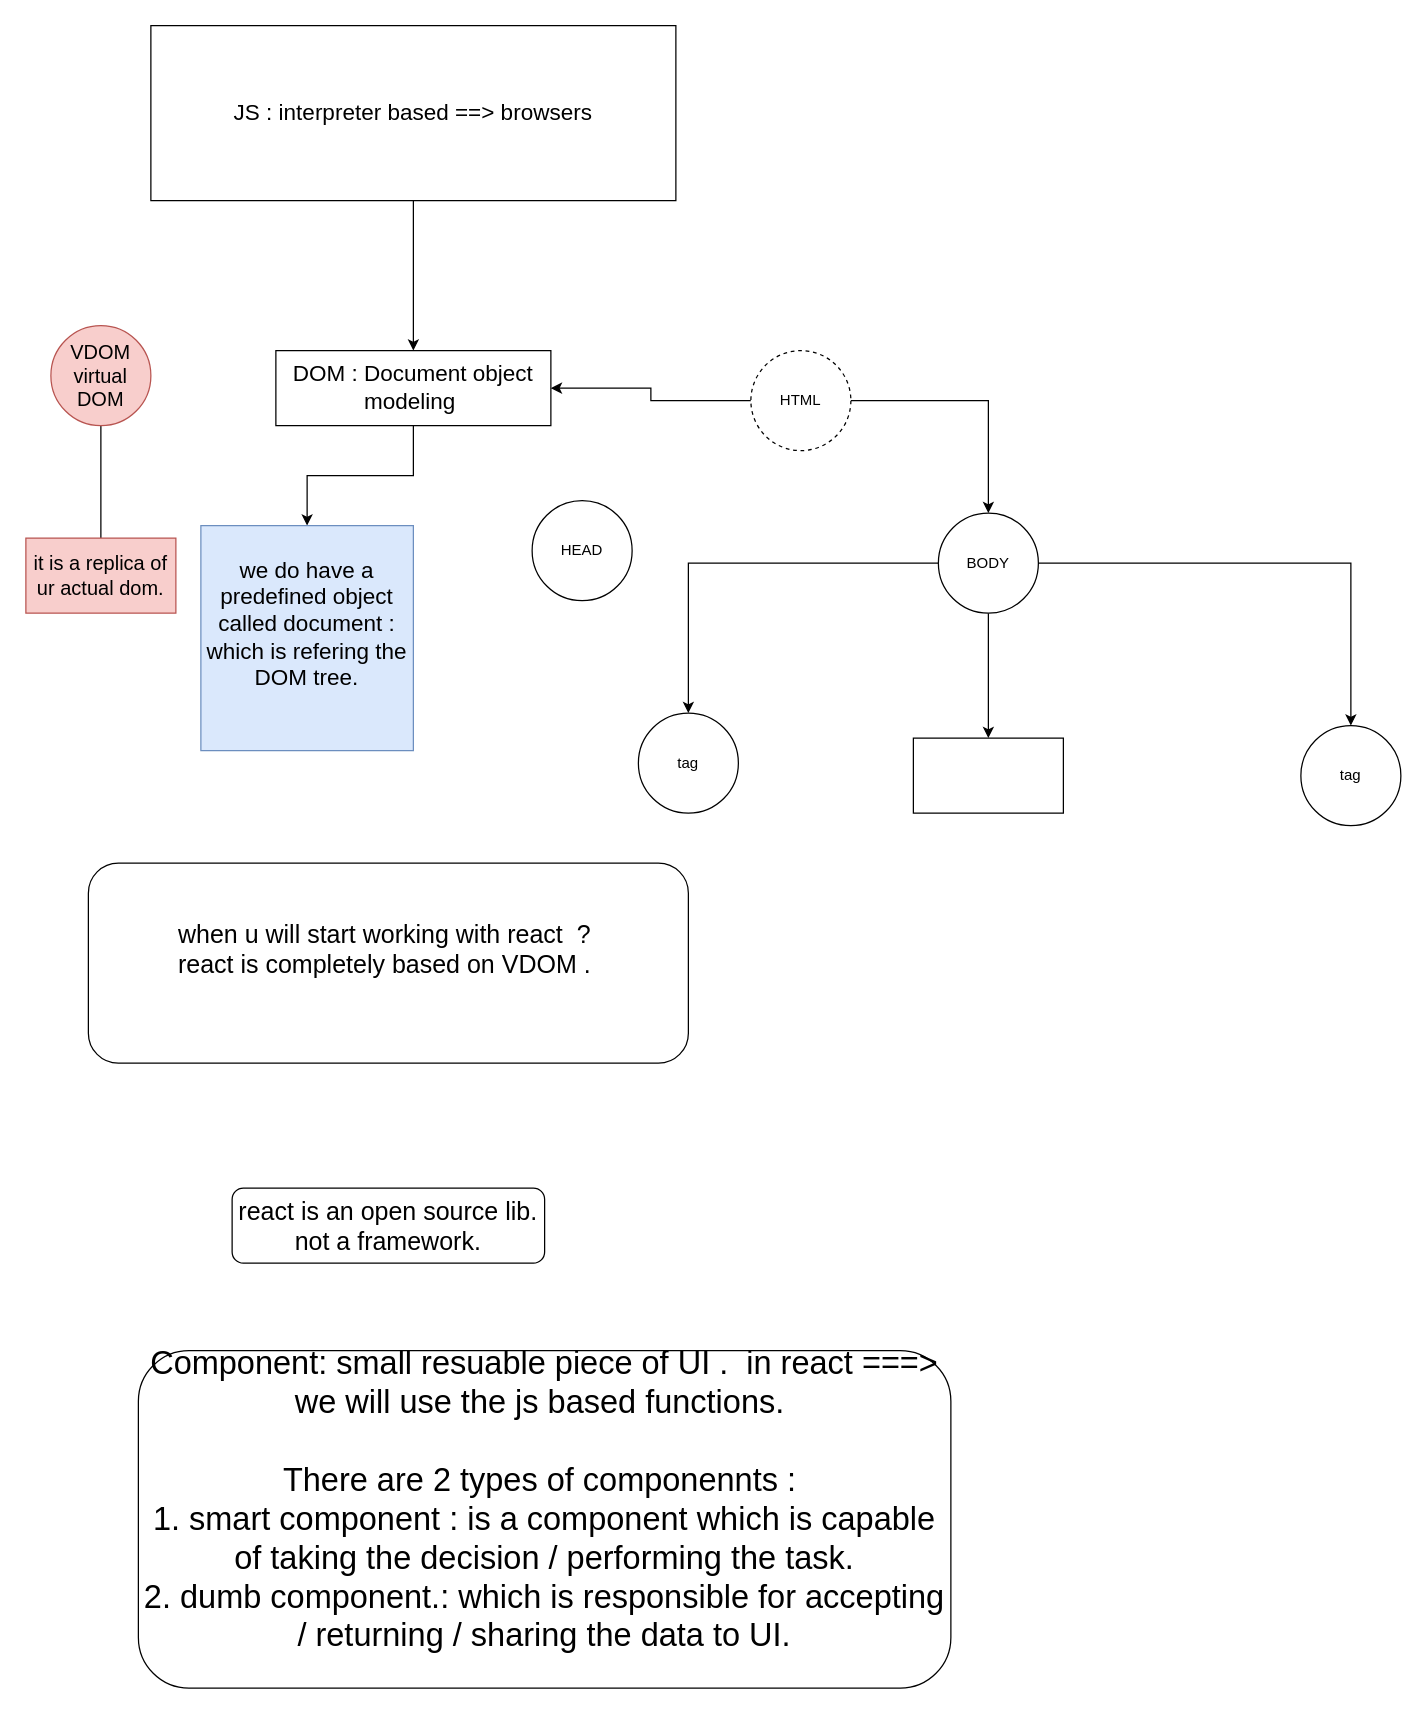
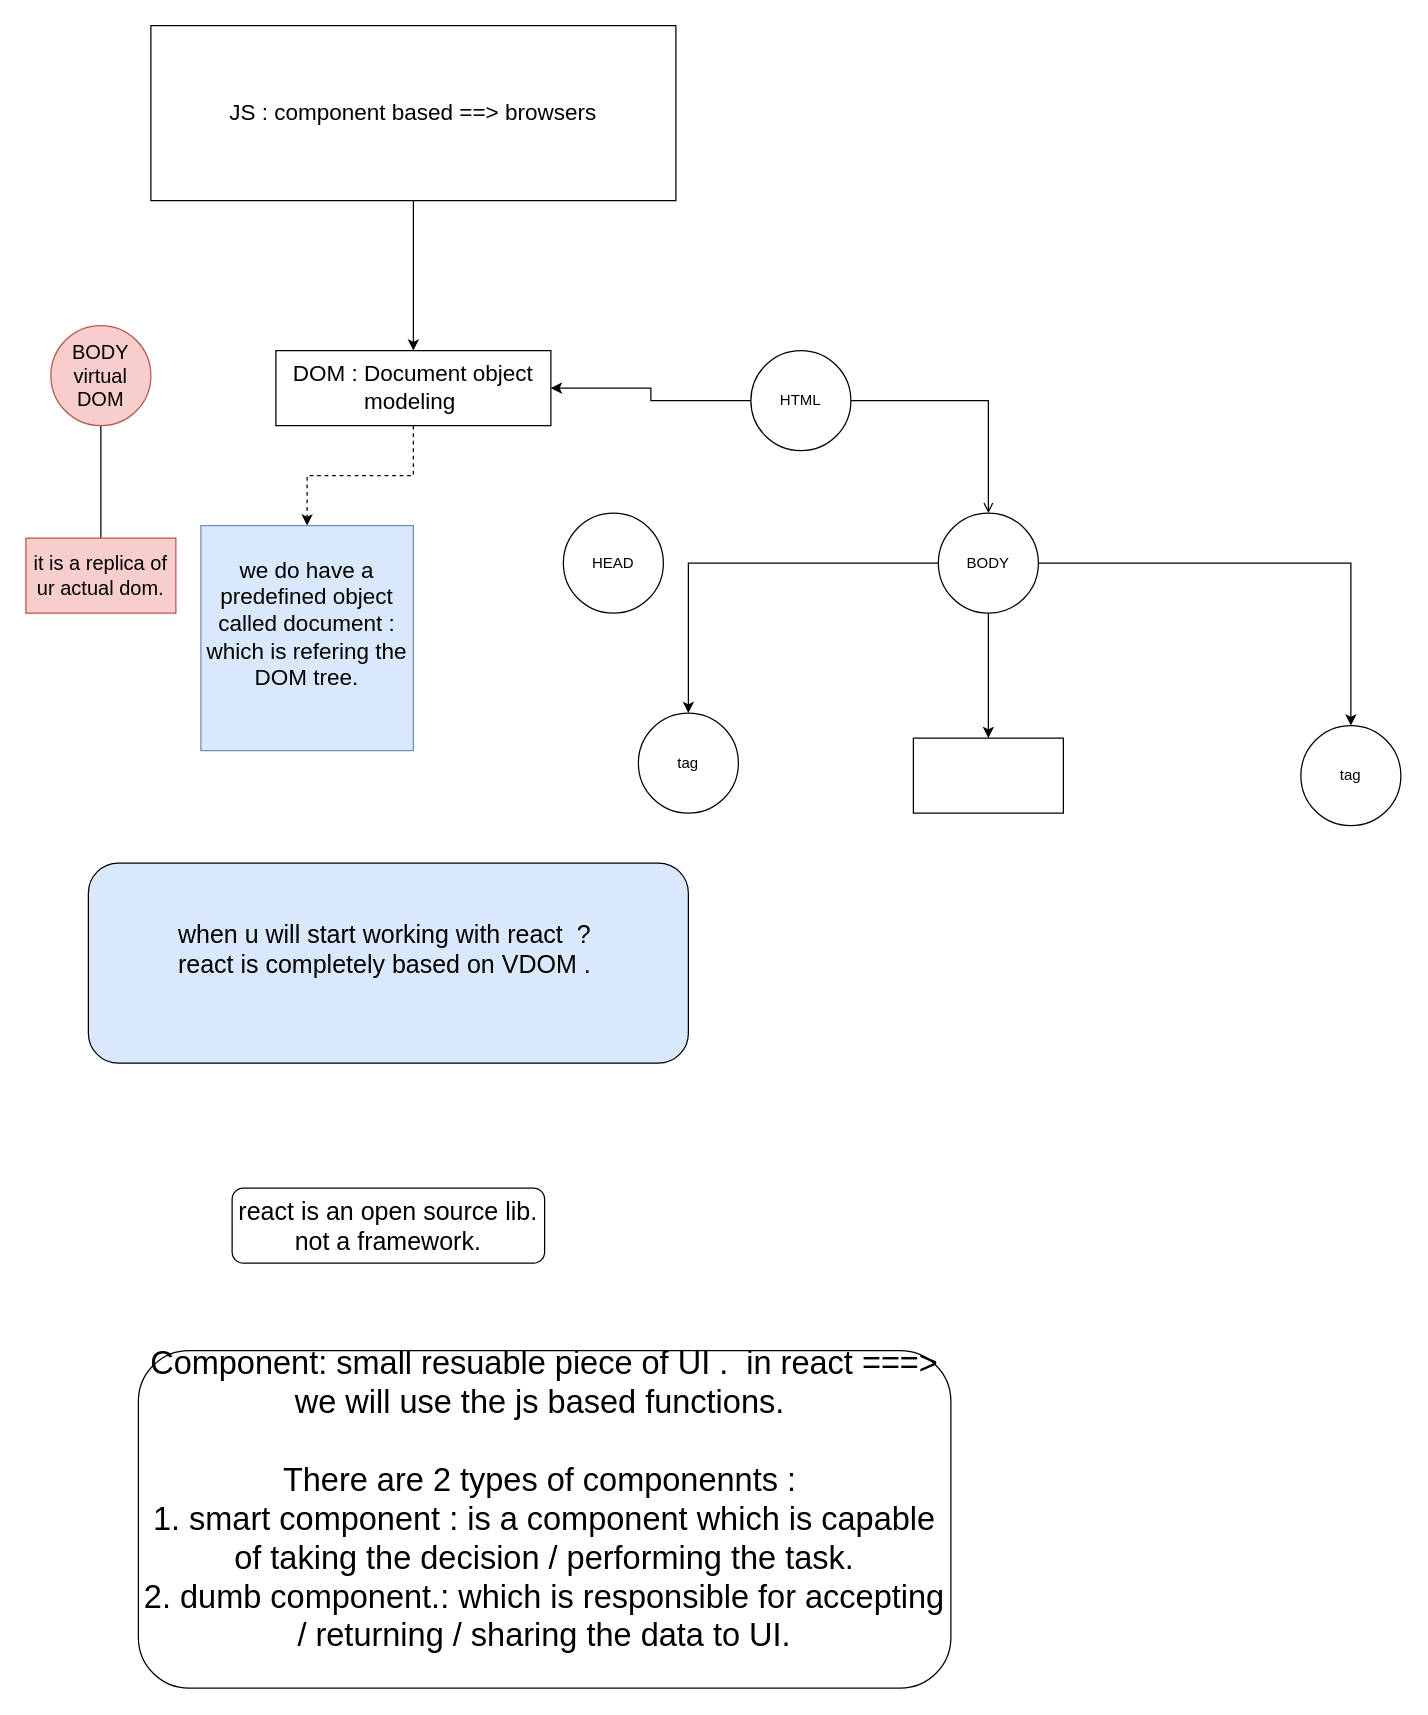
- <mxCell id="3" value="JS : interpreter based ==&amp;gt; browsers" style="rounded=0;whiteSpace=wrap;html=1;fontSize=18;" parent="1" vertex="1"><mxGeometry x="120" y="20" width="420" height="140" as="geometry" /></mxCell>
+ <mxCell id="3" value="JS : component based ==&amp;gt; browsers" style="rounded=0;whiteSpace=wrap;html=1;fontSize=18;" parent="1" vertex="1"><mxGeometry x="120" y="20" width="420" height="140" as="geometry" /></mxCell>
- <mxCell id="19" value="VDOM virtual DOM" style="ellipse;whiteSpace=wrap;html=1;aspect=fixed;fillColor=#f8cecc;strokeColor=#b85450;fontSize=16;" parent="1" vertex="1"><mxGeometry x="40" y="260" width="80" height="80" as="geometry" /></mxCell>
+ <mxCell id="19" value="BODY virtual DOM" style="ellipse;whiteSpace=wrap;html=1;aspect=fixed;fillColor=#f8cecc;strokeColor=#b85450;fontSize=16;" parent="1" vertex="1"><mxGeometry x="40" y="260" width="80" height="80" as="geometry" /></mxCell>
- <mxCell id="8" value="HTML" style="ellipse;whiteSpace=wrap;html=1;aspect=fixed;dashed=1;" parent="1" vertex="1"><mxGeometry x="600" y="280" width="80" height="80" as="geometry" /></mxCell>
+ <mxCell id="8" value="HTML" style="ellipse;whiteSpace=wrap;html=1;aspect=fixed;" parent="1" vertex="1"><mxGeometry x="600" y="280" width="80" height="80" as="geometry" /></mxCell>
- <mxCell id="4" value="" style="edgeStyle=orthogonalEdgeStyle;rounded=0;orthogonalLoop=1;jettySize=auto;html=1;" parent="1" source="5" target="17" edge="1"><mxGeometry relative="1" as="geometry" /></mxCell>
+ <mxCell id="4" value="" style="edgeStyle=orthogonalEdgeStyle;rounded=0;orthogonalLoop=1;jettySize=auto;html=1;dashed=1;" parent="1" source="5" target="17" edge="1"><mxGeometry relative="1" as="geometry" /></mxCell>
- <mxCell id="7" value="" style="edgeStyle=orthogonalEdgeStyle;rounded=0;orthogonalLoop=1;jettySize=auto;html=1;" parent="1" source="8" target="13" edge="1"><mxGeometry relative="1" as="geometry" /></mxCell>
+ <mxCell id="7" value="" style="edgeStyle=orthogonalEdgeStyle;rounded=0;orthogonalLoop=1;jettySize=auto;html=1;endArrow=open;" parent="1" source="8" target="13" edge="1"><mxGeometry relative="1" as="geometry" /></mxCell>
- <mxCell id="9" value="HEAD" style="ellipse;whiteSpace=wrap;html=1;aspect=fixed;" parent="1" vertex="1"><mxGeometry x="425" y="400" width="80" height="80" as="geometry" /></mxCell>
+ <mxCell id="9" value="HEAD" style="ellipse;whiteSpace=wrap;html=1;aspect=fixed;" parent="1" vertex="1"><mxGeometry x="450" y="410" width="80" height="80" as="geometry" /></mxCell>
- <mxCell id="21" value="when u will start working with react&amp;nbsp; ?&amp;nbsp;&lt;div&gt;react is completely based on VDOM .&amp;nbsp;&lt;/div&gt;&lt;div&gt;&lt;br&gt;&lt;/div&gt;" style="rounded=1;whiteSpace=wrap;html=1;fontSize=20;" parent="1" vertex="1"><mxGeometry x="70" y="690" width="480" height="160" as="geometry" /></mxCell>
+ <mxCell id="21" value="when u will start working with react&amp;nbsp; ?&amp;nbsp;&lt;div&gt;react is completely based on VDOM .&amp;nbsp;&lt;/div&gt;&lt;div&gt;&lt;br&gt;&lt;/div&gt;" style="rounded=1;whiteSpace=wrap;html=1;fontSize=20;fillColor=#dae8fc;" parent="1" vertex="1"><mxGeometry x="70" y="690" width="480" height="160" as="geometry" /></mxCell>
